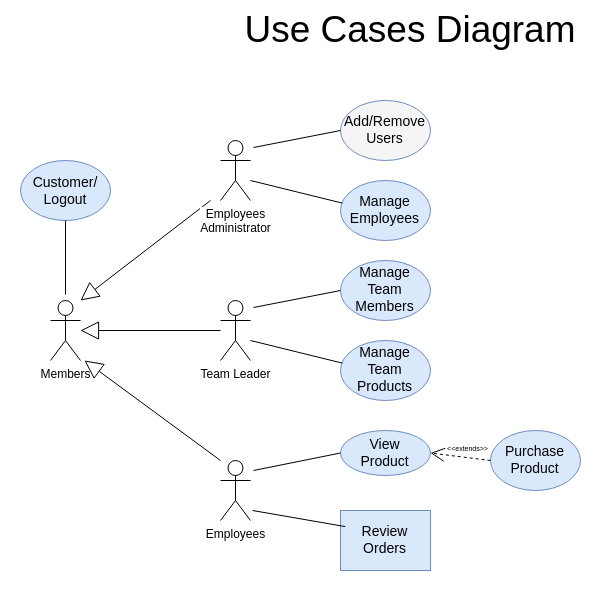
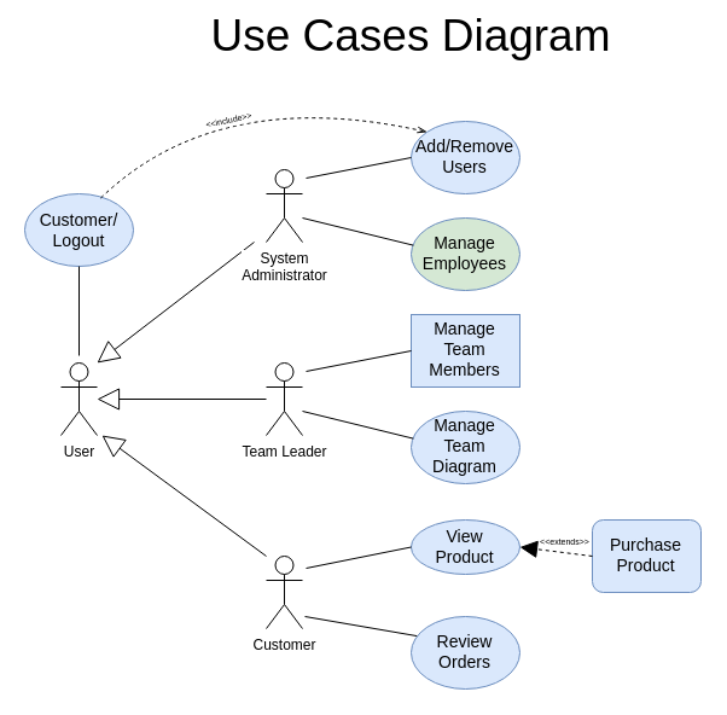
- <mxCell id="27" value="&lt;font style=&quot;font-size: 37px&quot;&gt;Use Cases Diagram&lt;/font&gt;" style="text;html=1;strokeColor=none;fillColor=none;align=center;verticalAlign=middle;whiteSpace=wrap;rounded=0;fontSize=7;" vertex="1" parent="1"><mxGeometry x="225" y="20" width="370" height="20" as="geometry" /></mxCell>
+ <mxCell id="27" value="&lt;font style=&quot;font-size: 37px&quot;&gt;Use Cases Diagram&lt;/font&gt;" style="text;html=1;strokeColor=none;fillColor=none;align=center;verticalAlign=middle;whiteSpace=wrap;rounded=0;fontSize=7;" vertex="1" parent="1"><mxGeometry x="155" y="20" width="370" height="20" as="geometry" /></mxCell>
+ <mxCell id="25" value="" style="curved=1;endArrow=openThin;html=1;labelBackgroundColor=none;fontSize=7;dashed=1;endFill=0;exitX=0.699;exitY=0.058;exitDx=0;exitDy=0;exitPerimeter=0;entryX=0;entryY=0;entryDx=0;entryDy=0;" edge="1" parent="1" source="3" target="22"><mxGeometry width="50" height="50" relative="1" as="geometry"><mxPoint x="110" y="150" as="sourcePoint" /><mxPoint x="160" y="100" as="targetPoint" /><Array as="points"><mxPoint x="180" y="70" /></Array></mxGeometry></mxCell>
+ <mxCell id="26" value="&amp;lt;&amp;lt;include&amp;gt;&amp;gt;" style="text;html=1;resizable=0;points=[];align=center;verticalAlign=middle;labelBackgroundColor=#ffffff;fontSize=7;spacingTop=-13;rotation=348;" vertex="1" connectable="0" parent="25"><mxGeometry x="-0.251" y="-32" relative="1" as="geometry"><mxPoint y="0.5" as="offset" /></mxGeometry></mxCell>
- <mxCell id="22" value="&lt;font style=&quot;font-size: 14px&quot;&gt;Add/Remove&lt;br&gt;Users&lt;br&gt;&lt;/font&gt;" style="ellipse;whiteSpace=wrap;html=1;fillColor=#f5f5f5;strokeColor=#6c8ebf;spacingTop=-2;spacingLeft=-1;" vertex="1" parent="1"><mxGeometry x="340" y="100" width="90" height="60" as="geometry" /></mxCell>
+ <mxCell id="22" value="&lt;font style=&quot;font-size: 14px&quot;&gt;Add/Remove&lt;br&gt;Users&lt;br&gt;&lt;/font&gt;" style="ellipse;whiteSpace=wrap;html=1;fillColor=#dae8fc;strokeColor=#6c8ebf;spacingTop=-2;spacingLeft=-1;" vertex="1" parent="1"><mxGeometry x="340" y="100" width="90" height="60" as="geometry" /></mxCell>
- <mxCell id="21" value="&lt;font style=&quot;font-size: 14px&quot;&gt;Manage&lt;br&gt;Employees&lt;br&gt;&lt;/font&gt;" style="ellipse;whiteSpace=wrap;html=1;fillColor=#dae8fc;strokeColor=#6c8ebf;spacingTop=-2;spacingLeft=-1;" vertex="1" parent="1"><mxGeometry x="340" y="180" width="90" height="60" as="geometry" /></mxCell>
+ <mxCell id="21" value="&lt;font style=&quot;font-size: 14px&quot;&gt;Manage&lt;br&gt;Employees&lt;br&gt;&lt;/font&gt;" style="ellipse;whiteSpace=wrap;html=1;fillColor=#d5e8d4;strokeColor=#6c8ebf;spacingTop=-2;spacingLeft=-1;" vertex="1" parent="1"><mxGeometry x="340" y="180" width="90" height="60" as="geometry" /></mxCell>
- <mxCell id="5" value="Employees&lt;br&gt;Administrator" style="shape=umlActor;verticalLabelPosition=bottom;labelBackgroundColor=#ffffff;verticalAlign=top;html=1;" vertex="1" parent="1"><mxGeometry x="220" y="140" width="30" height="60" as="geometry" /></mxCell>
+ <mxCell id="5" value="System&lt;br&gt;Administrator" style="shape=umlActor;verticalLabelPosition=bottom;labelBackgroundColor=#ffffff;verticalAlign=top;html=1;" vertex="1" parent="1"><mxGeometry x="220" y="140" width="30" height="60" as="geometry" /></mxCell>
- <mxCell id="18" value="&lt;font style=&quot;font-size: 14px&quot;&gt;Manage&lt;br&gt;Team Members&lt;/font&gt;" style="ellipse;whiteSpace=wrap;html=1;fillColor=#dae8fc;strokeColor=#6c8ebf;spacingTop=-2;spacingLeft=-1;" vertex="1" parent="1"><mxGeometry x="340" y="260" width="90" height="60" as="geometry" /></mxCell>
+ <mxCell id="18" value="&lt;font style=&quot;font-size: 14px&quot;&gt;Manage&lt;br&gt;Team Members&lt;/font&gt;" style="whiteSpace=wrap;html=1;fillColor=#dae8fc;strokeColor=#6c8ebf;spacingTop=-2;spacingLeft=-1;rounded=0;" vertex="1" parent="1"><mxGeometry x="340" y="260" width="90" height="60" as="geometry" /></mxCell>
- <mxCell id="17" value="&lt;font style=&quot;font-size: 14px&quot;&gt;Manage&lt;br&gt;Team&lt;br&gt;Products&lt;/font&gt;" style="ellipse;whiteSpace=wrap;html=1;fillColor=#dae8fc;strokeColor=#6c8ebf;spacingTop=-2;spacingLeft=-1;" vertex="1" parent="1"><mxGeometry x="340" y="340" width="90" height="60" as="geometry" /></mxCell>
+ <mxCell id="17" value="&lt;font style=&quot;font-size: 14px&quot;&gt;Manage&lt;br&gt;Team&lt;br&gt;Diagram&lt;/font&gt;" style="ellipse;whiteSpace=wrap;html=1;fillColor=#dae8fc;strokeColor=#6c8ebf;spacingTop=-2;spacingLeft=-1;" vertex="1" parent="1"><mxGeometry x="340" y="340" width="90" height="60" as="geometry" /></mxCell>
- <mxCell id="2" value="Members" style="shape=umlActor;verticalLabelPosition=bottom;labelBackgroundColor=#ffffff;verticalAlign=top;html=1;" vertex="1" parent="1"><mxGeometry x="50" y="300" width="30" height="60" as="geometry" /></mxCell>
+ <mxCell id="2" value="User" style="shape=umlActor;verticalLabelPosition=bottom;labelBackgroundColor=#ffffff;verticalAlign=top;html=1;" vertex="1" parent="1"><mxGeometry x="50" y="300" width="30" height="60" as="geometry" /></mxCell>
- <mxCell id="13" value="&lt;font style=&quot;font-size: 7px;&quot;&gt;&amp;lt;&amp;lt;extends&amp;gt;&amp;gt;&lt;/font&gt;" style="endArrow=open;endSize=12;dashed=1;html=1;exitX=0;exitY=0.5;exitDx=0;exitDy=0;entryX=1;entryY=0.5;entryDx=0;entryDy=0;labelBackgroundColor=none;spacingTop=-14;spacingLeft=14;fontSize=7;" edge="1" parent="1" source="12" target="11"><mxGeometry width="160" relative="1" as="geometry"><mxPoint x="20" y="650" as="sourcePoint" /><mxPoint x="180" y="650" as="targetPoint" /></mxGeometry></mxCell>
+ <mxCell id="13" value="&lt;font style=&quot;font-size: 7px;&quot;&gt;&amp;lt;&amp;lt;extends&amp;gt;&amp;gt;&lt;/font&gt;" style="endArrow=block;endSize=12;dashed=1;html=1;exitX=0;exitY=0.5;exitDx=0;exitDy=0;entryX=1;entryY=0.5;entryDx=0;entryDy=0;labelBackgroundColor=none;spacingTop=-14;spacingLeft=14;fontSize=7;" edge="1" parent="1" source="12" target="11"><mxGeometry width="160" relative="1" as="geometry"><mxPoint x="20" y="650" as="sourcePoint" /><mxPoint x="180" y="650" as="targetPoint" /></mxGeometry></mxCell>
- <mxCell id="12" value="&lt;font style=&quot;font-size: 14px&quot;&gt;Purchase&lt;br&gt;Product&lt;/font&gt;" style="ellipse;whiteSpace=wrap;html=1;fillColor=#dae8fc;strokeColor=#6c8ebf;spacingTop=-2;spacingLeft=-1;" vertex="1" parent="1"><mxGeometry x="490" y="430" width="90" height="60" as="geometry" /></mxCell>
+ <mxCell id="12" value="&lt;font style=&quot;font-size: 14px&quot;&gt;Purchase&lt;br&gt;Product&lt;/font&gt;" style="whiteSpace=wrap;html=1;fillColor=#dae8fc;strokeColor=#6c8ebf;spacingTop=-2;spacingLeft=-1;rounded=1;" vertex="1" parent="1"><mxGeometry x="490" y="430" width="90" height="60" as="geometry" /></mxCell>
- <mxCell id="7" value="Employees" style="shape=umlActor;verticalLabelPosition=bottom;labelBackgroundColor=#ffffff;verticalAlign=top;html=1;" vertex="1" parent="1"><mxGeometry x="220" y="460" width="30" height="60" as="geometry" /></mxCell>
+ <mxCell id="7" value="Customer" style="shape=umlActor;verticalLabelPosition=bottom;labelBackgroundColor=#ffffff;verticalAlign=top;html=1;" vertex="1" parent="1"><mxGeometry x="220" y="460" width="30" height="60" as="geometry" /></mxCell>
- <mxCell id="14" value="&lt;font style=&quot;font-size: 14px&quot;&gt;Review&lt;br&gt;Orders&lt;/font&gt;" style="whiteSpace=wrap;html=1;fillColor=#dae8fc;strokeColor=#6c8ebf;spacingTop=-2;spacingLeft=-1;rounded=0;" vertex="1" parent="1"><mxGeometry x="340" y="510" width="90" height="60" as="geometry" /></mxCell>
+ <mxCell id="14" value="&lt;font style=&quot;font-size: 14px&quot;&gt;Review&lt;br&gt;Orders&lt;/font&gt;" style="ellipse;whiteSpace=wrap;html=1;fillColor=#dae8fc;strokeColor=#6c8ebf;spacingTop=-2;spacingLeft=-1;" vertex="1" parent="1"><mxGeometry x="340" y="510" width="90" height="60" as="geometry" /></mxCell>
